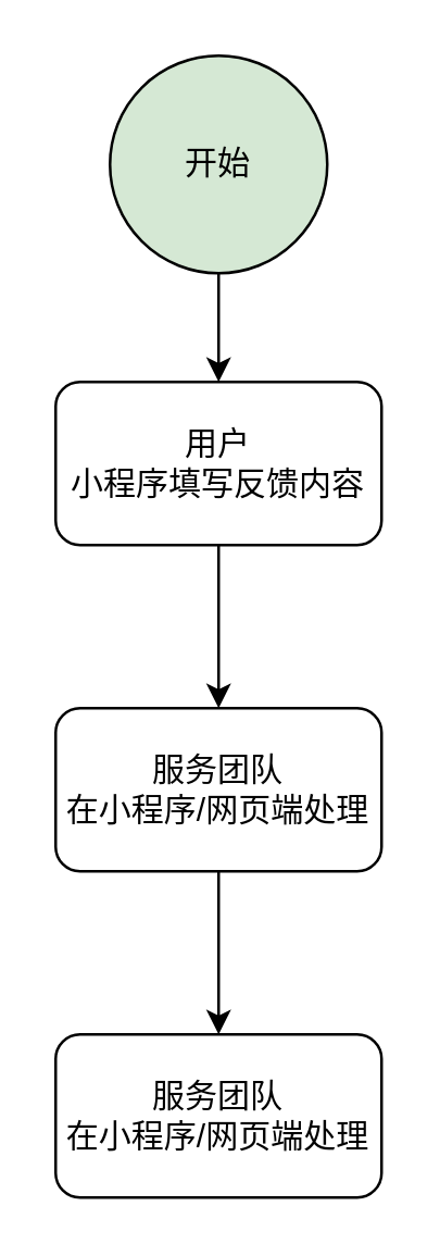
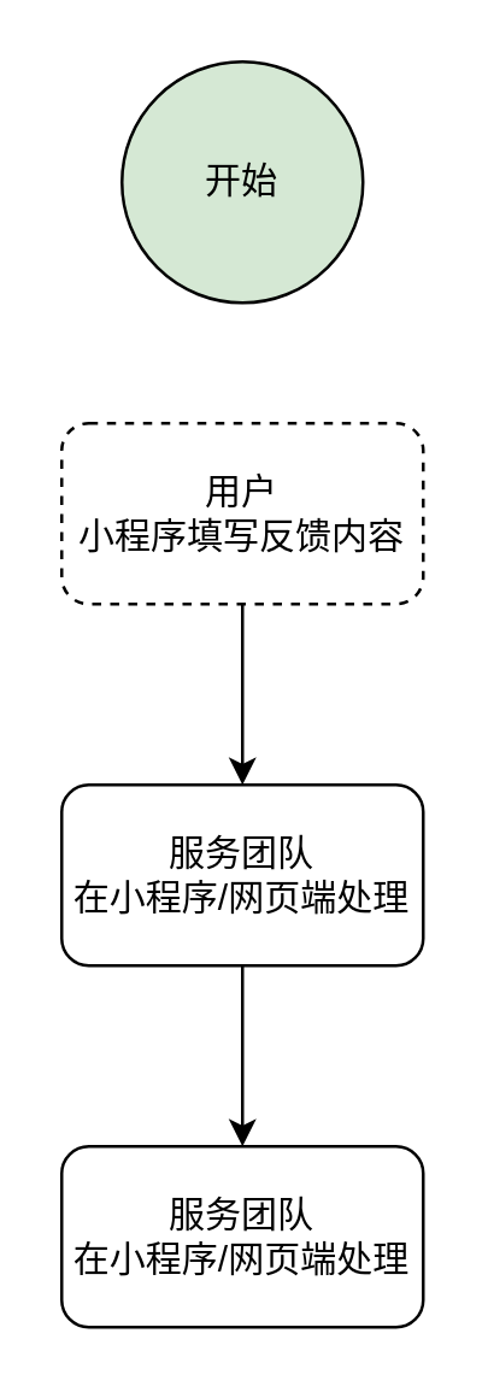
- <mxCell id="2" style="edgeStyle=orthogonalEdgeStyle;rounded=0;orthogonalLoop=1;jettySize=auto;html=1;exitX=0.5;exitY=1;exitDx=0;exitDy=0;entryX=0.5;entryY=0;entryDx=0;entryDy=0;" parent="1" source="3" target="5" edge="1"><mxGeometry relative="1" as="geometry" /></mxCell>
- <mxCell id="5" value="用户&lt;br&gt;小程序填写反馈内容" style="rounded=1;whiteSpace=wrap;html=1;" parent="1" vertex="1"><mxGeometry x="20" y="140" width="120" height="60" as="geometry" /></mxCell>
+ <mxCell id="5" value="用户&lt;br&gt;小程序填写反馈内容" style="rounded=1;whiteSpace=wrap;html=1;dashed=1;" parent="1" vertex="1"><mxGeometry x="20" y="140" width="120" height="60" as="geometry" /></mxCell>
